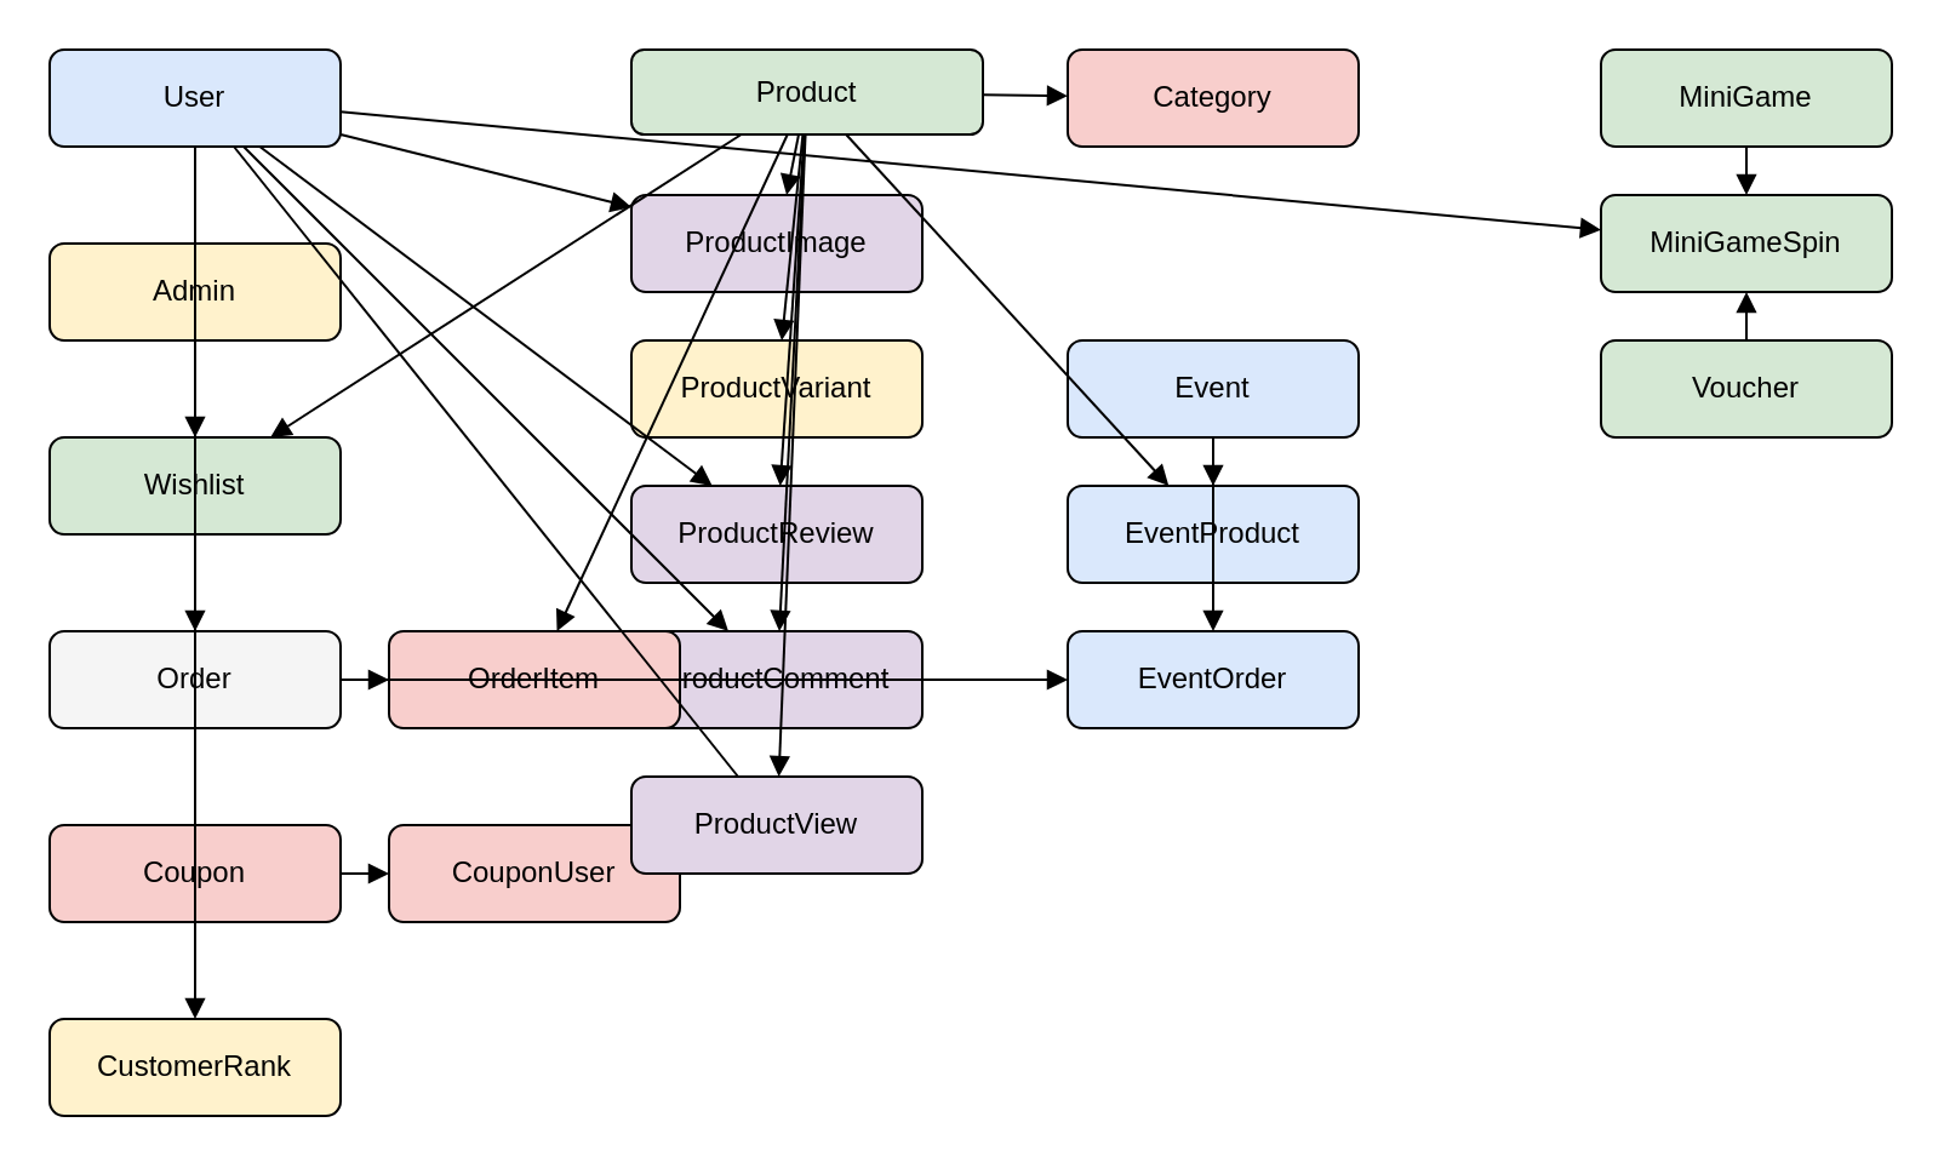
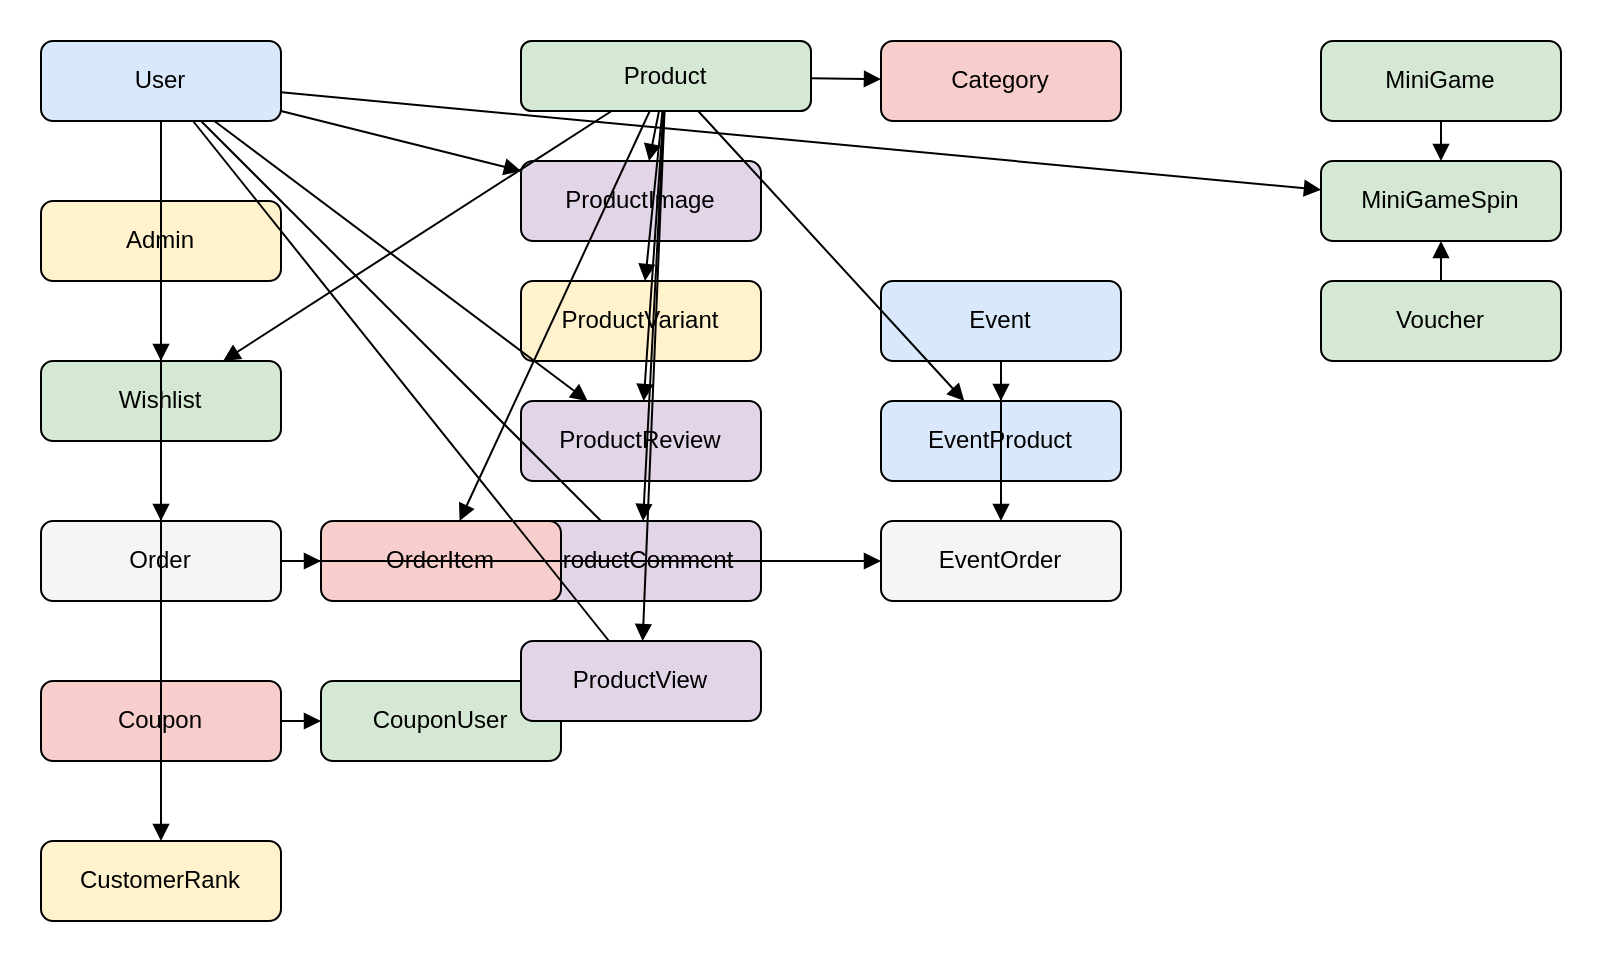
- <mxCell id="34" style="endArrow=block;html=1;" edge="1" parent="1" source="2" target="9"><mxGeometry relative="1" as="geometry" /></mxCell>
+ <mxCell id="34" style="endArrow=none;html=1;" edge="1" parent="1" source="2" target="9"><mxGeometry relative="1" as="geometry" /></mxCell>
- <mxCell id="18" value="EventOrder" style="rounded=1;whiteSpace=wrap;html=1;fillColor=#dae8fc;" vertex="1" parent="1"><mxGeometry x="440" y="260" width="120" height="40" as="geometry" /></mxCell>
+ <mxCell id="18" value="EventOrder" style="rounded=1;whiteSpace=wrap;html=1;fillColor=#f5f5f5;" vertex="1" parent="1"><mxGeometry x="440" y="260" width="120" height="40" as="geometry" /></mxCell>
- <mxCell id="14" value="CouponUser" style="rounded=1;whiteSpace=wrap;html=1;fillColor=#f8cecc;" vertex="1" parent="1"><mxGeometry x="160" y="340" width="120" height="40" as="geometry" /></mxCell>
+ <mxCell id="14" value="CouponUser" style="rounded=1;whiteSpace=wrap;html=1;fillColor=#d5e8d4;" vertex="1" parent="1"><mxGeometry x="160" y="340" width="120" height="40" as="geometry" /></mxCell>
